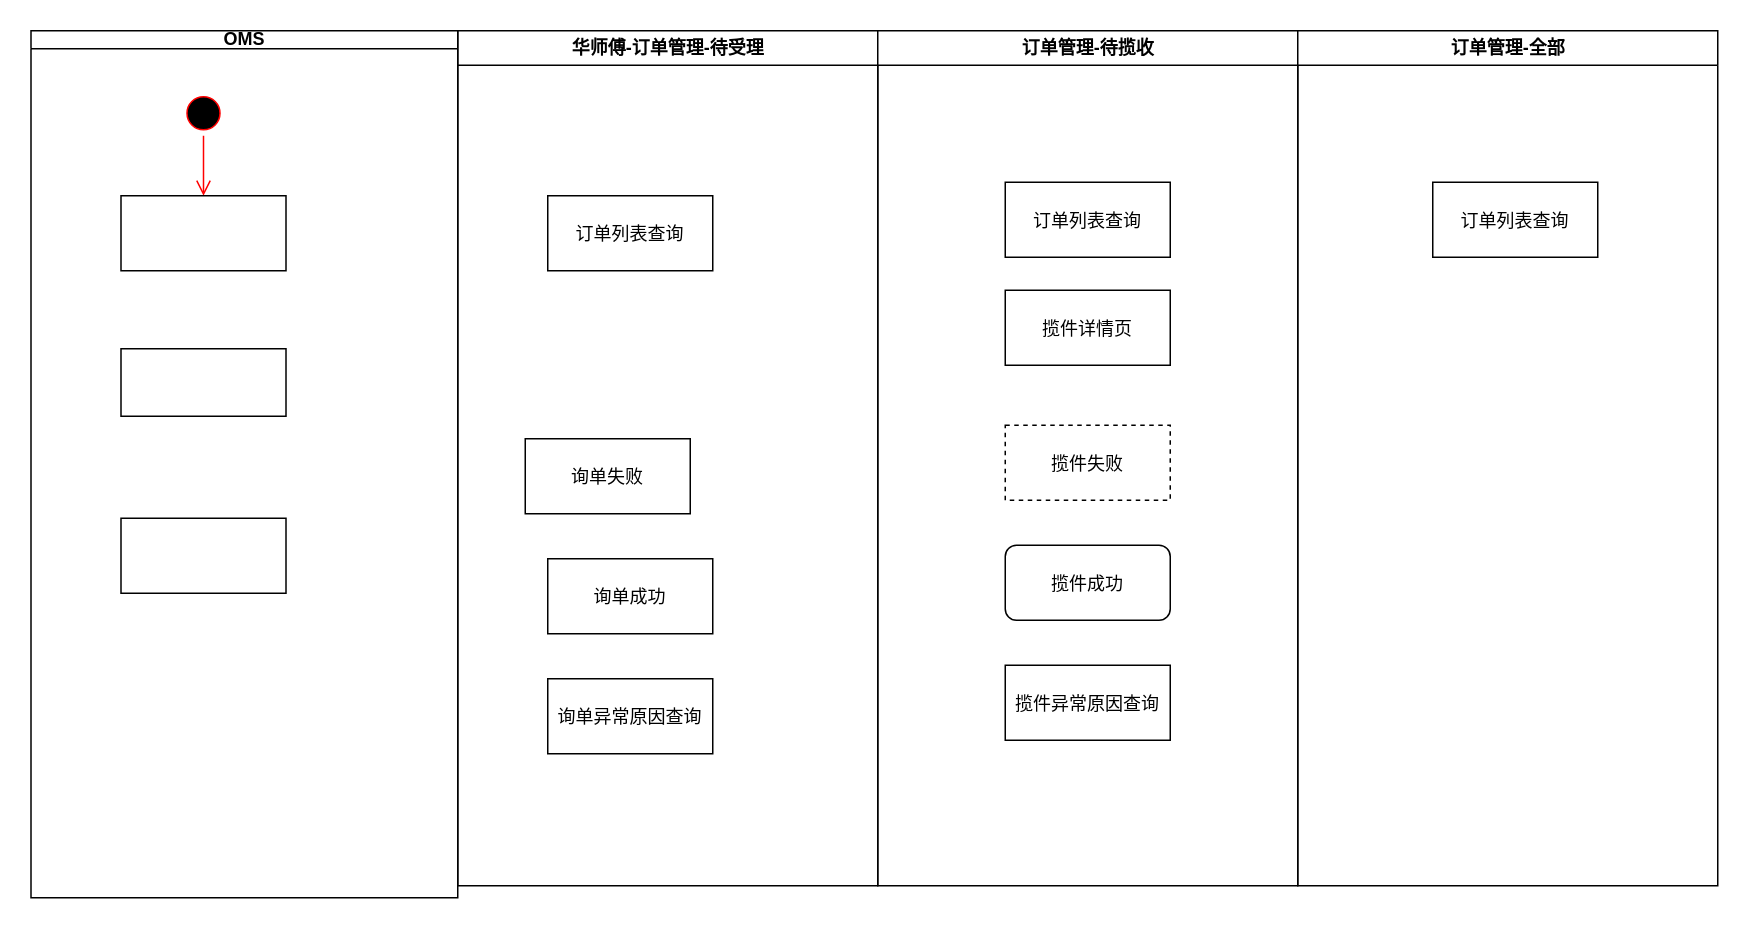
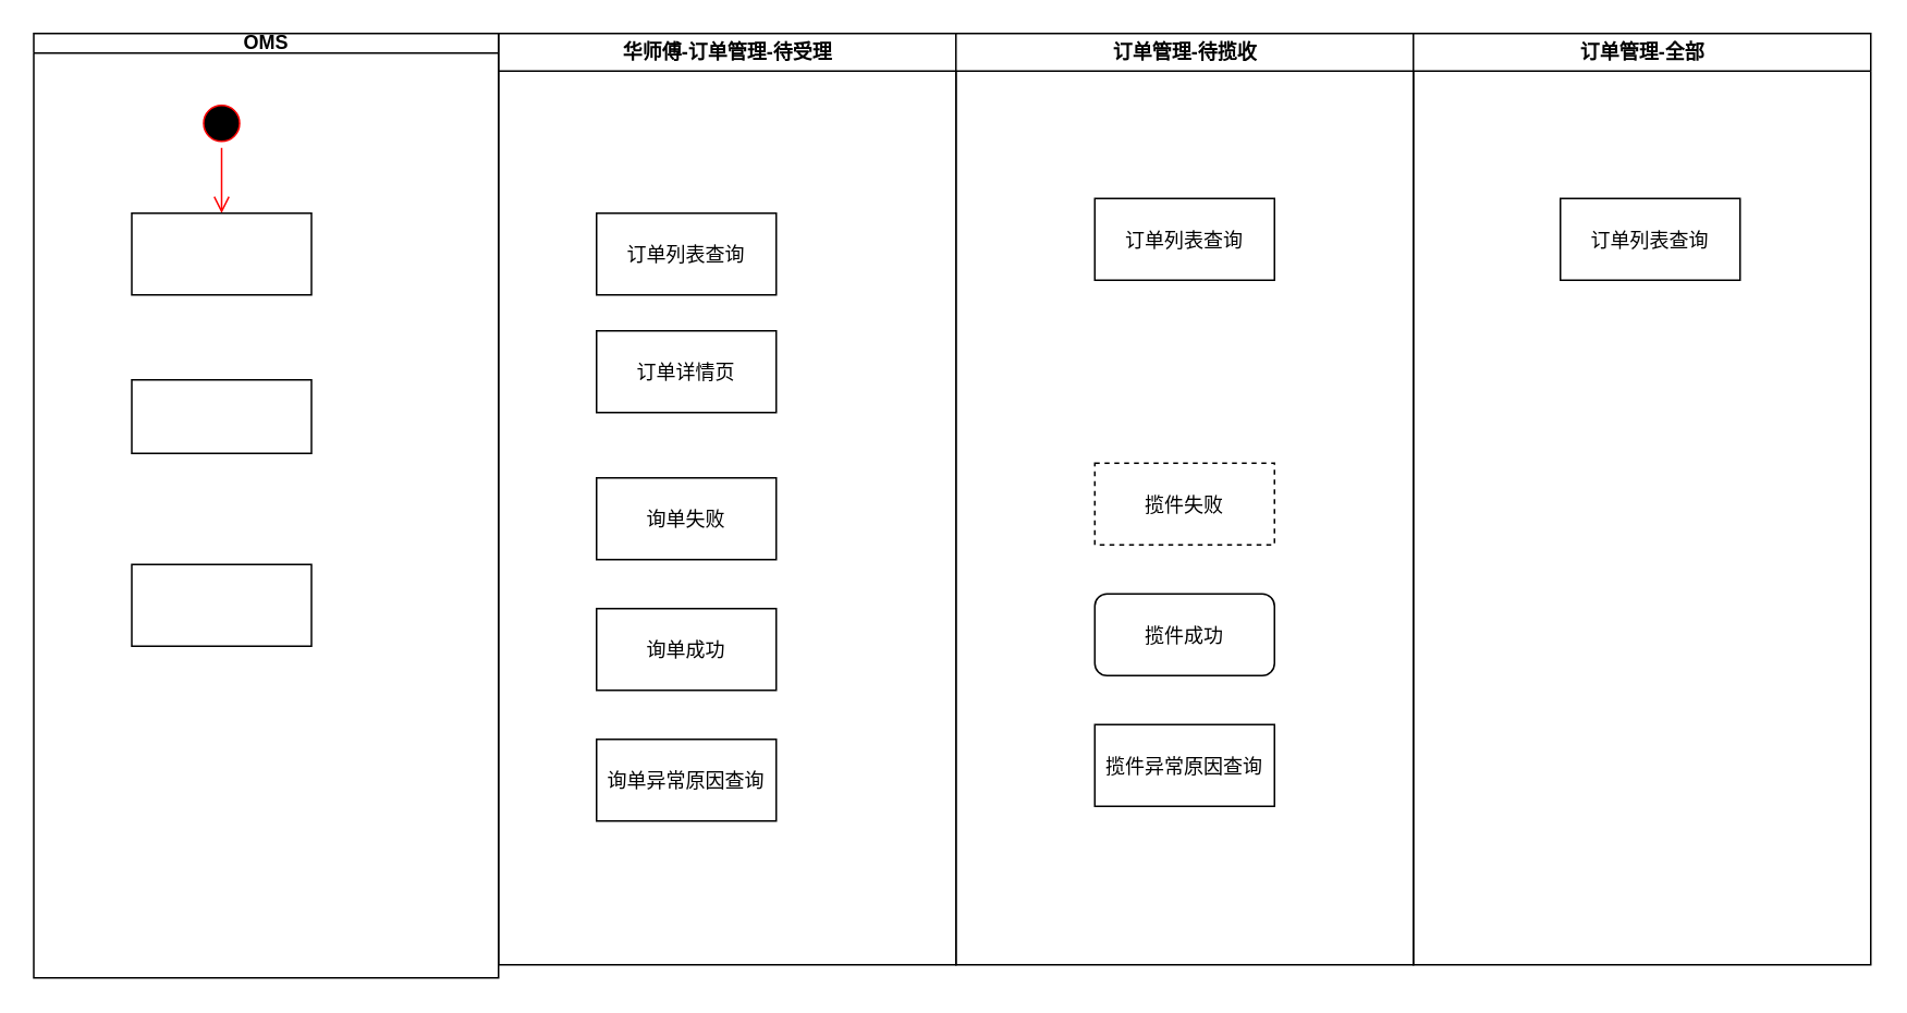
- <mxCell id="18" value="揽件详情页" style="" vertex="1" parent="1"><mxGeometry x="669.5" y="193" width="110" height="50" as="geometry" /></mxCell>
+ <mxCell id="4" value="订单详情页" style="" vertex="1" parent="2"><mxGeometry x="60" y="182" width="110" height="50" as="geometry" /></mxCell>
- <mxCell id="5" value="询单失败" style="" vertex="1" parent="2"><mxGeometry x="45" y="272" width="110" height="50" as="geometry" /></mxCell>
+ <mxCell id="5" value="询单失败" style="" vertex="1" parent="2"><mxGeometry x="60" y="272" width="110" height="50" as="geometry" /></mxCell>
